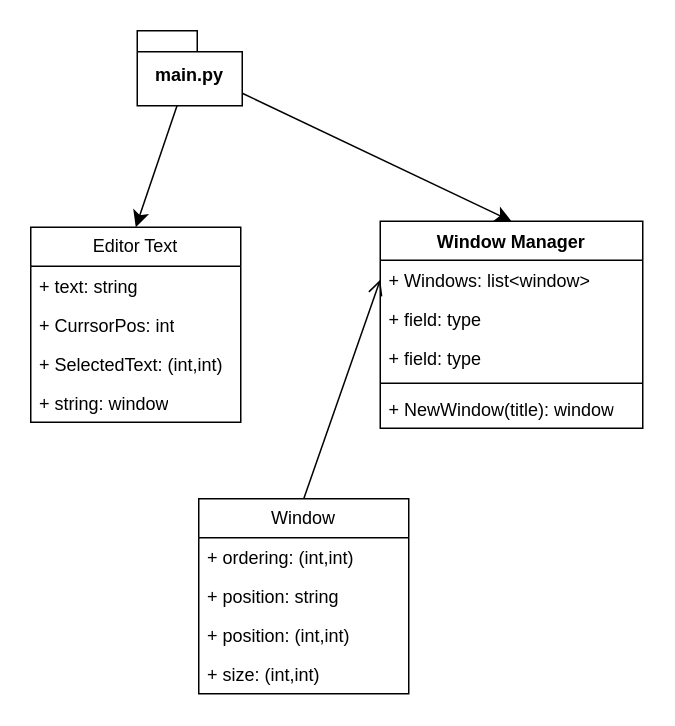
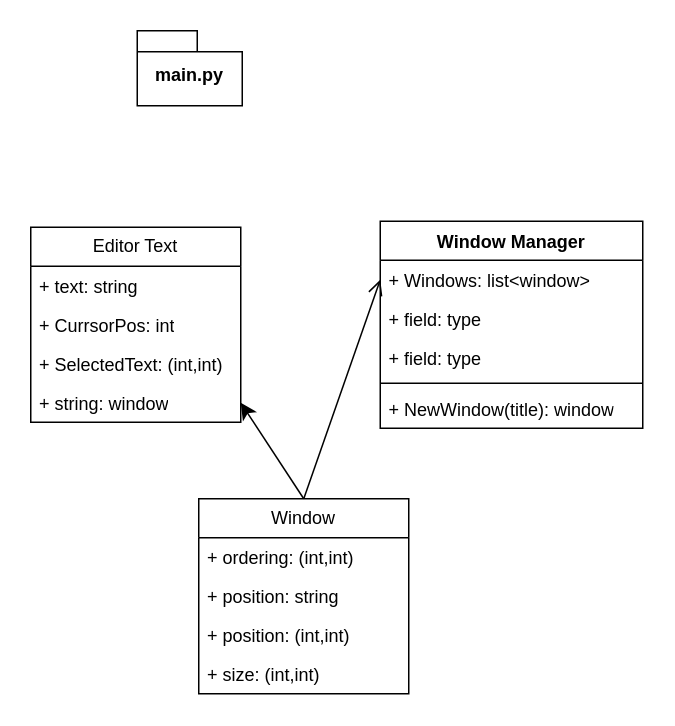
- <mxCell id="3" style="edgeStyle=none;curved=1;rounded=0;orthogonalLoop=1;jettySize=auto;html=1;entryX=0.5;entryY=0;entryDx=0;entryDy=0;fontSize=12;startSize=8;endSize=8;" edge="1" parent="1" source="4" target="10"><mxGeometry relative="1" as="geometry" /></mxCell>
- <mxCell id="2" style="edgeStyle=none;curved=1;rounded=0;orthogonalLoop=1;jettySize=auto;html=1;entryX=0.5;entryY=0;entryDx=0;entryDy=0;fontSize=12;startSize=8;endSize=8;" edge="1" parent="1" source="4" target="5"><mxGeometry relative="1" as="geometry" /></mxCell>
+ <mxCell id="17" style="edgeStyle=none;curved=1;rounded=0;orthogonalLoop=1;jettySize=auto;html=1;exitX=0.5;exitY=0;exitDx=0;exitDy=0;entryX=1;entryY=0.5;entryDx=0;entryDy=0;fontSize=12;startSize=8;endSize=8;" edge="1" parent="1" source="18" target="9"><mxGeometry relative="1" as="geometry" /></mxCell>
